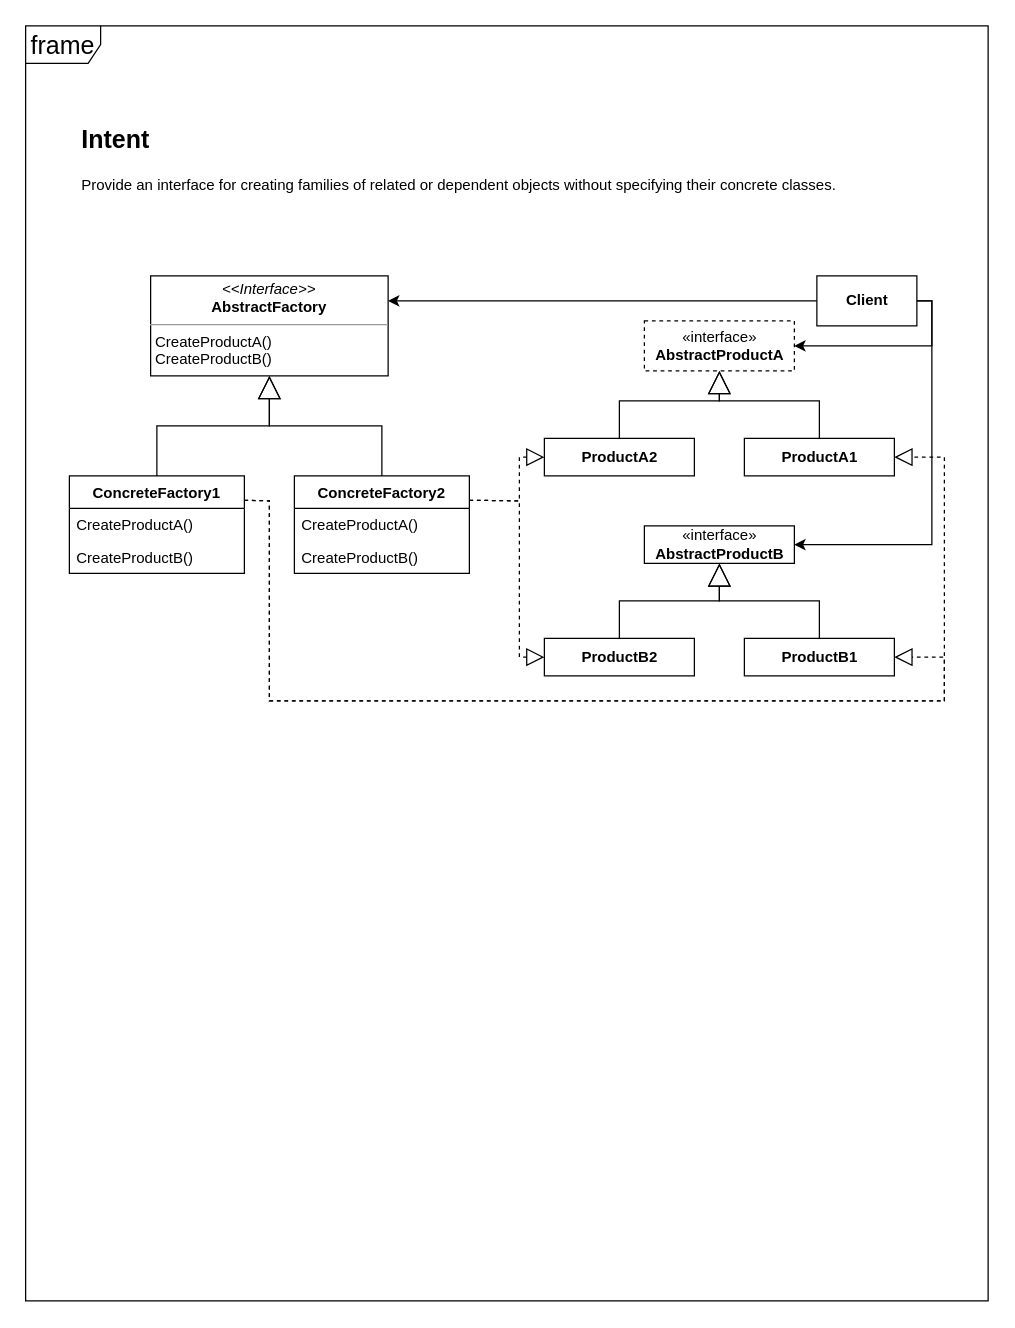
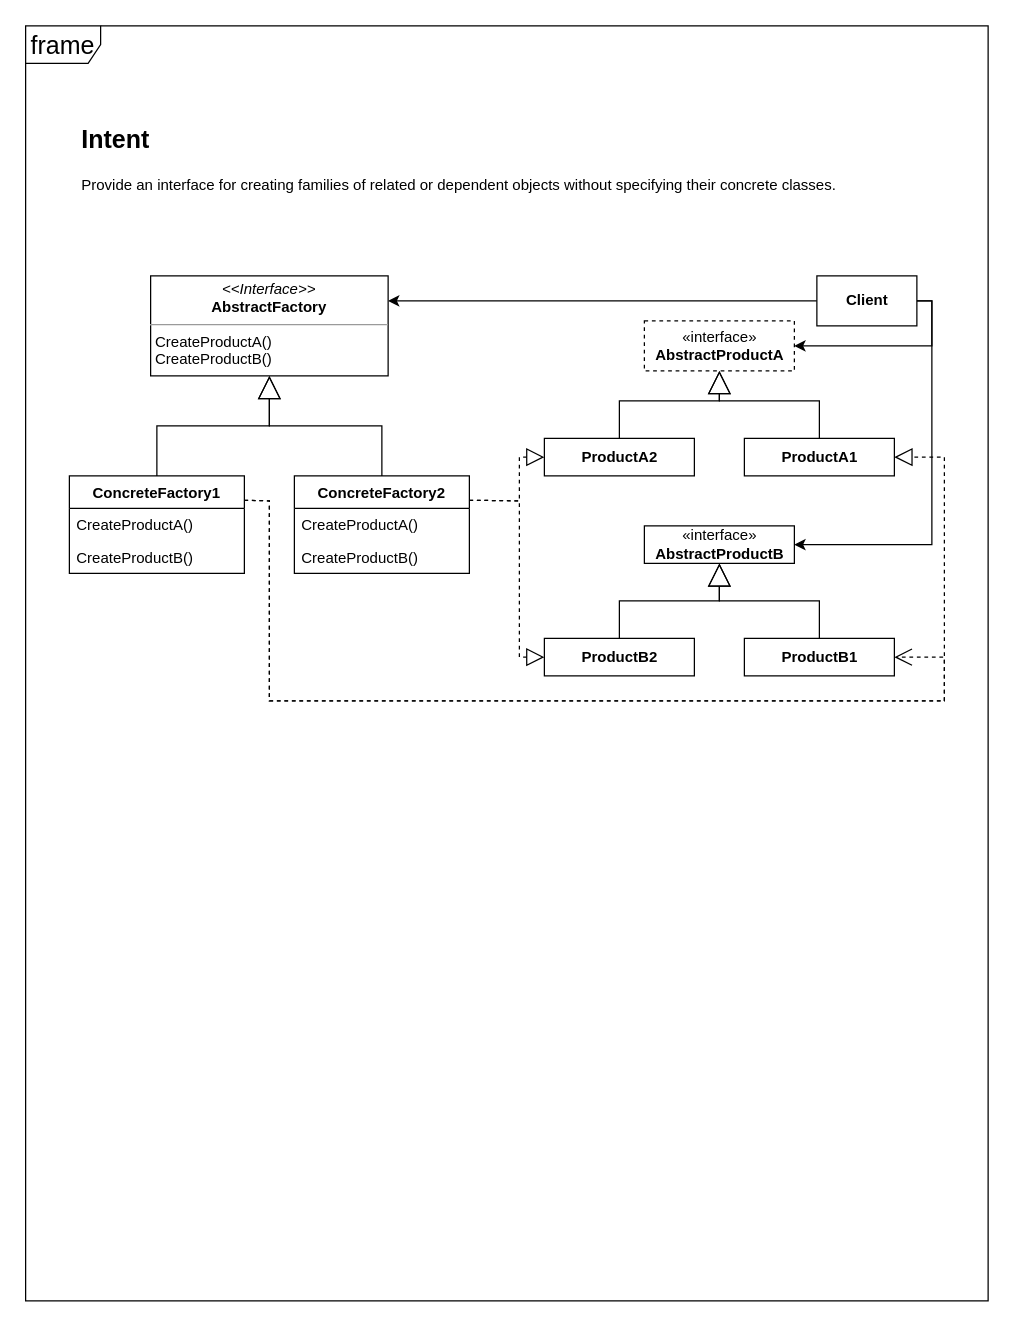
- <mxCell id="25" value="" style="endArrow=block;dashed=1;endFill=0;endSize=12;html=1;rounded=0;strokeColor=default;exitX=1;exitY=0.25;exitDx=0;exitDy=0;entryX=1;entryY=0.5;entryDx=0;entryDy=0;" parent="1" source="8" target="19" edge="1"><mxGeometry width="160" relative="1" as="geometry"><mxPoint x="215" y="390" as="sourcePoint" /><mxPoint x="775" y="500" as="targetPoint" /><Array as="points"><mxPoint x="215" y="400" /><mxPoint x="215" y="560" /><mxPoint x="755" y="560" /><mxPoint x="755" y="525" /></Array></mxGeometry></mxCell>
+ <mxCell id="25" value="" style="endArrow=open;dashed=1;endFill=0;endSize=12;html=1;rounded=0;strokeColor=default;exitX=1;exitY=0.25;exitDx=0;exitDy=0;entryX=1;entryY=0.5;entryDx=0;entryDy=0;" parent="1" source="8" target="19" edge="1"><mxGeometry width="160" relative="1" as="geometry"><mxPoint x="215" y="390" as="sourcePoint" /><mxPoint x="775" y="500" as="targetPoint" /><Array as="points"><mxPoint x="215" y="400" /><mxPoint x="215" y="560" /><mxPoint x="755" y="560" /><mxPoint x="755" y="525" /></Array></mxGeometry></mxCell>
